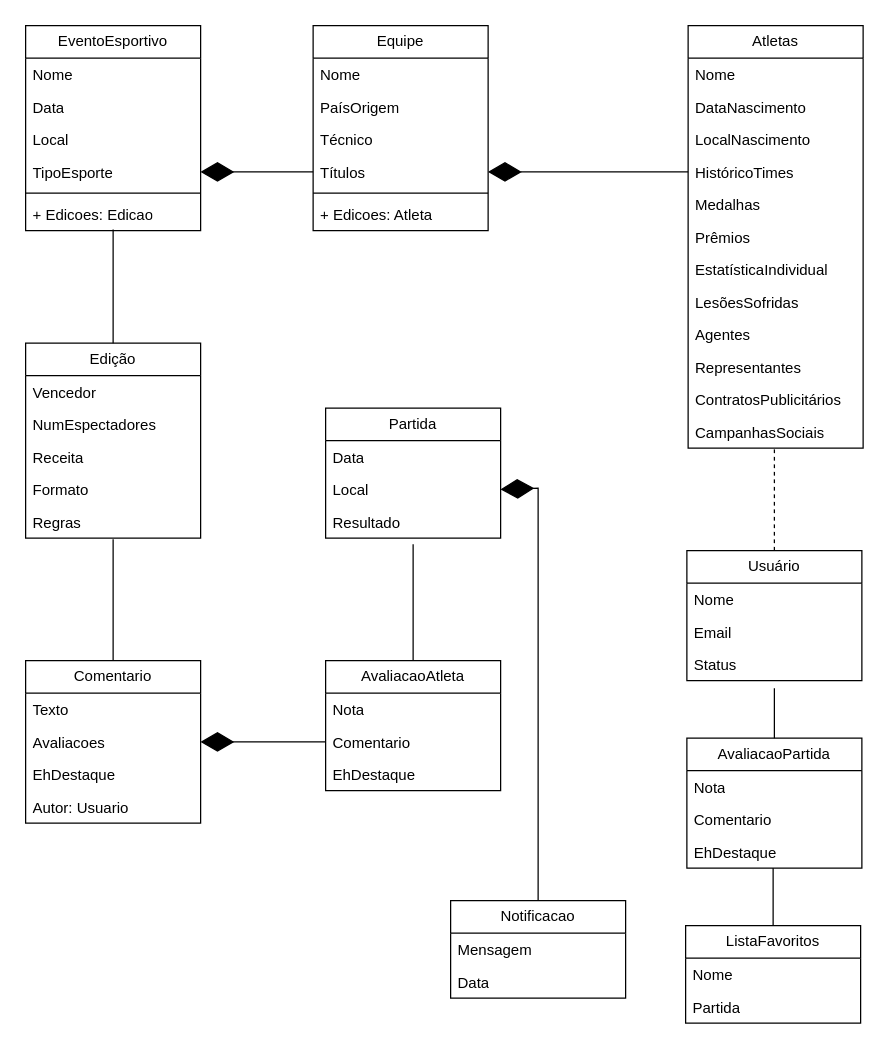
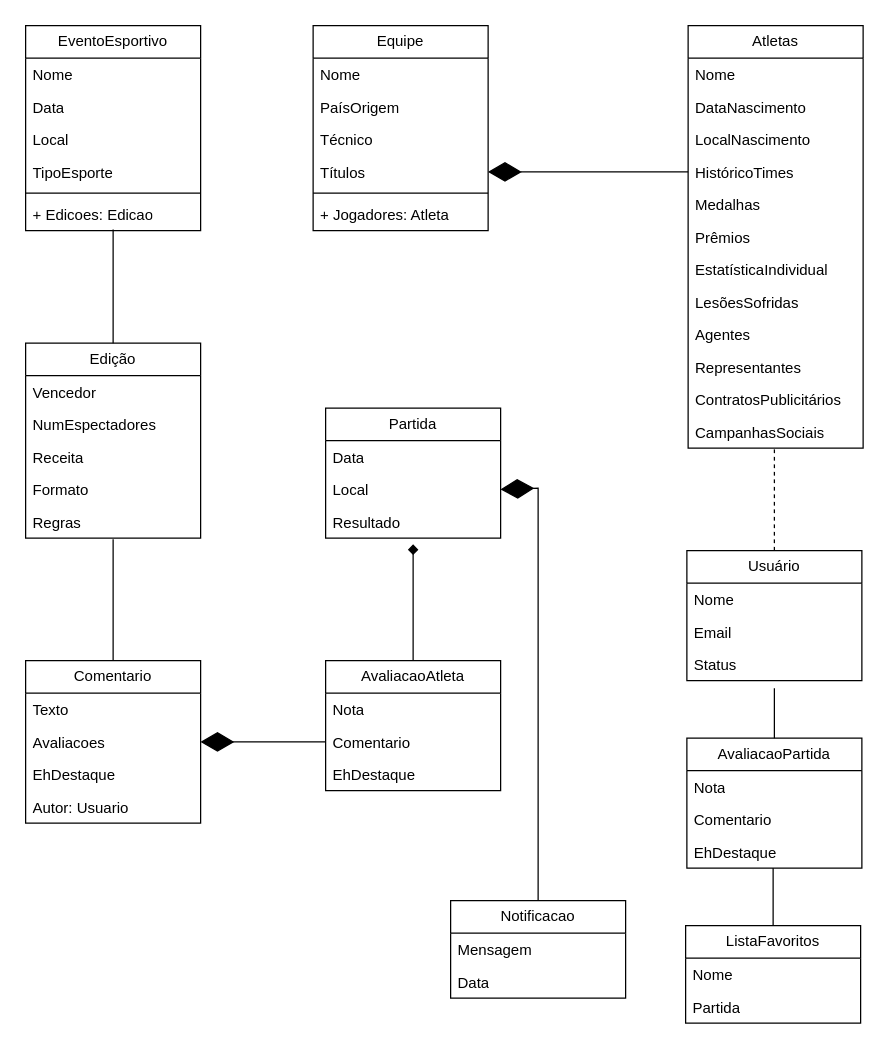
- <mxCell id="45" value="" style="endArrow=diamondThin;endFill=1;endSize=24;html=1;rounded=0;entryX=1;entryY=0.5;entryDx=0;entryDy=0;exitX=0;exitY=0.5;exitDx=0;exitDy=0;" edge="1" parent="1" source="20" target="6"><mxGeometry width="160" relative="1" as="geometry"><mxPoint x="220" y="230" as="sourcePoint" /><mxPoint x="327" y="240" as="targetPoint" /></mxGeometry></mxCell>
- <mxCell id="22" value="+ Edicoes: Atleta" style="text;strokeColor=none;fillColor=none;align=left;verticalAlign=top;spacingLeft=4;spacingRight=4;overflow=hidden;rotatable=0;points=[[0,0.5],[1,0.5]];portConstraint=eastwest;whiteSpace=wrap;html=1;" vertex="1" parent="16"><mxGeometry y="138" width="140" height="26" as="geometry" /></mxCell>
+ <mxCell id="22" value="+ Jogadores: Atleta" style="text;strokeColor=none;fillColor=none;align=left;verticalAlign=top;spacingLeft=4;spacingRight=4;overflow=hidden;rotatable=0;points=[[0,0.5],[1,0.5]];portConstraint=eastwest;whiteSpace=wrap;html=1;" vertex="1" parent="16"><mxGeometry y="138" width="140" height="26" as="geometry" /></mxCell>
- <mxCell id="70" style="edgeStyle=orthogonalEdgeStyle;rounded=0;orthogonalLoop=1;jettySize=auto;html=1;exitX=0.5;exitY=0;exitDx=0;exitDy=0;entryX=0.5;entryY=1.192;entryDx=0;entryDy=0;entryPerimeter=0;endArrow=none;startFill=0;" edge="1" parent="1" source="60" target="39"><mxGeometry relative="1" as="geometry"><Array as="points"><mxPoint x="330" y="460" /><mxPoint x="330" y="460" /></Array></mxGeometry></mxCell>
+ <mxCell id="70" style="edgeStyle=orthogonalEdgeStyle;rounded=0;orthogonalLoop=1;jettySize=auto;html=1;exitX=0.5;exitY=0;exitDx=0;exitDy=0;entryX=0.5;entryY=1.192;entryDx=0;entryDy=0;entryPerimeter=0;endArrow=diamond;startFill=0;" edge="1" parent="1" source="60" target="39"><mxGeometry relative="1" as="geometry"><Array as="points"><mxPoint x="330" y="460" /><mxPoint x="330" y="460" /></Array></mxGeometry></mxCell>
